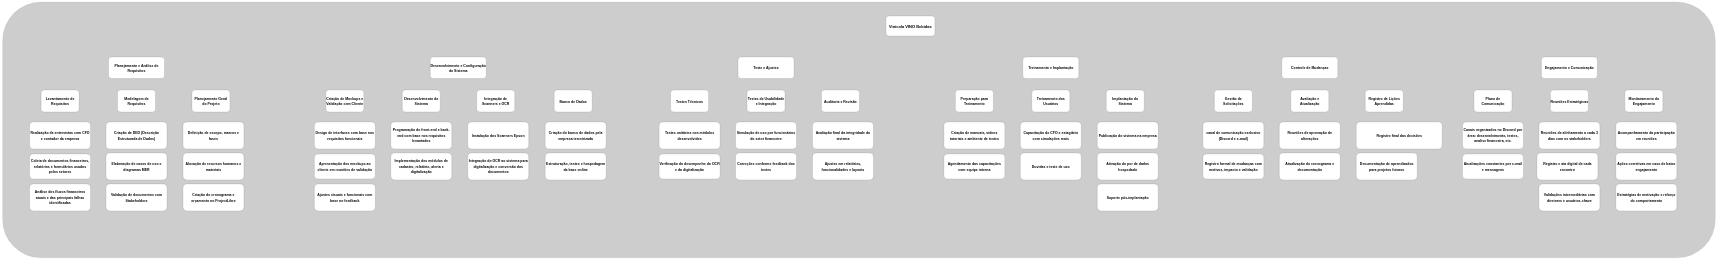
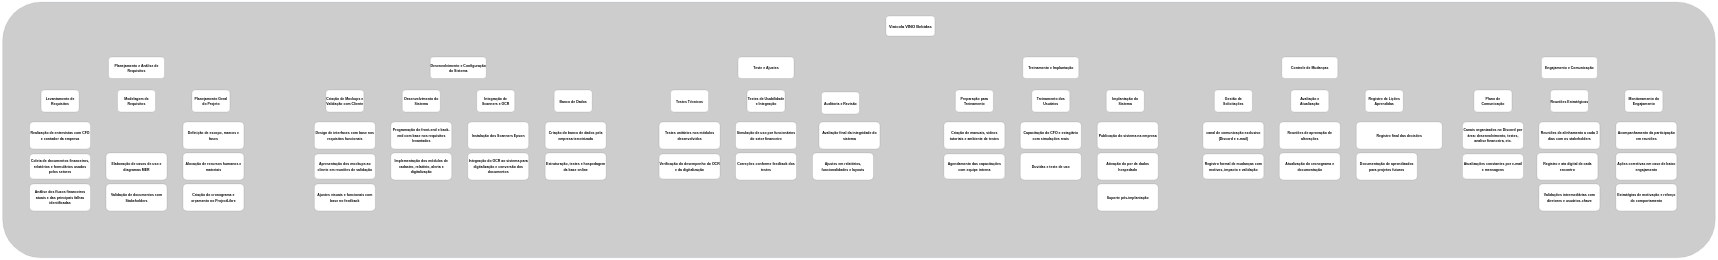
- <mxCell id="37" value="&lt;font style=&quot;font-size: 35px;&quot;&gt;Auditoria e Revisão&lt;/font&gt;" style="rounded=1;whiteSpace=wrap;html=1;fontSize=46;fontStyle=1" vertex="1" parent="1"><mxGeometry x="8215" y="900" width="380" height="220" as="geometry" /></mxCell>
+ <mxCell id="37" value="&lt;font style=&quot;font-size: 35px;&quot;&gt;Auditoria e Revisão&lt;/font&gt;" style="rounded=1;whiteSpace=wrap;html=1;fontSize=46;fontStyle=1" vertex="1" parent="1"><mxGeometry x="8215" y="920" width="380" height="220" as="geometry" /></mxCell>
- <mxCell id="9" value="&lt;span style=&quot;font-size: 35px;&quot;&gt;Criação de DED (Descrição Estruturada de Dados)&lt;/span&gt;" style="rounded=1;whiteSpace=wrap;html=1;fontSize=46;fontStyle=1" vertex="1" parent="1"><mxGeometry x="1055" y="1220" width="610" height="270" as="geometry" /></mxCell>
- <mxCell id="38" value="&lt;span style=&quot;font-size: 35px;&quot;&gt;Avaliação final da integridade do sistema&lt;/span&gt;" style="rounded=1;whiteSpace=wrap;html=1;fontSize=46;fontStyle=1" vertex="1" parent="1"><mxGeometry x="8125" y="1220" width="610" height="270" as="geometry" /></mxCell>
+ <mxCell id="38" value="&lt;span style=&quot;font-size: 35px;&quot;&gt;Avaliação final da integridade do sistema&lt;/span&gt;" style="rounded=1;whiteSpace=wrap;html=1;fontSize=46;fontStyle=1" vertex="1" parent="1"><mxGeometry x="8190" y="1220" width="610" height="270" as="geometry" /></mxCell>
